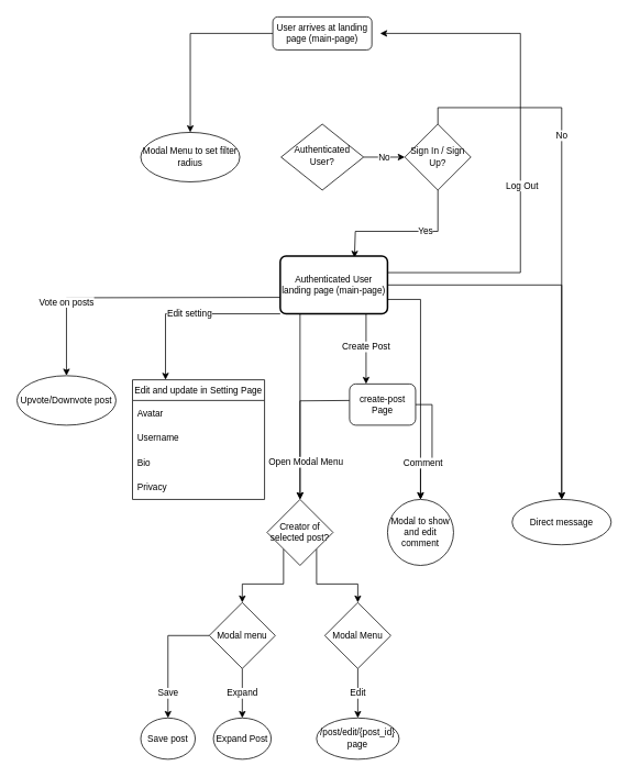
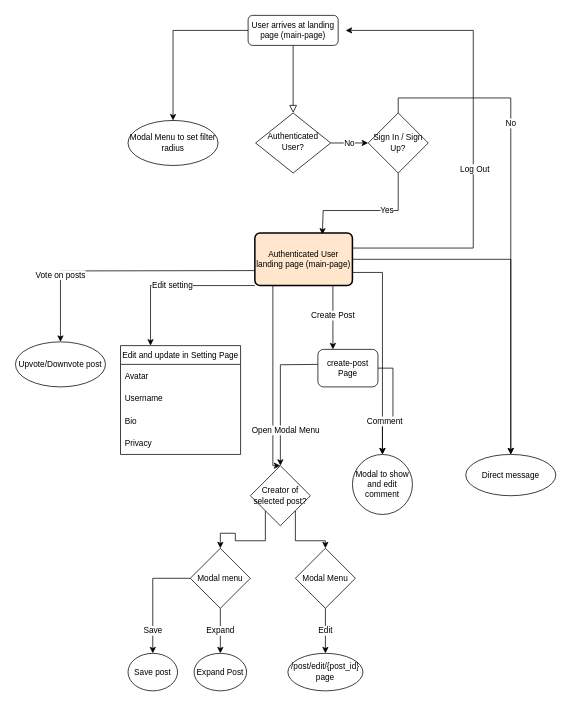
+ <mxCell id="2" value="" style="rounded=0;html=1;jettySize=auto;orthogonalLoop=1;fontSize=11;endArrow=block;endFill=0;endSize=8;strokeWidth=1;shadow=0;labelBackgroundColor=none;edgeStyle=orthogonalEdgeStyle;" parent="1" source="4" target="6" edge="1"><mxGeometry relative="1" as="geometry" /></mxCell>
- <mxCell id="24" value="Authenticated User landing page (main-page)" style="rounded=1;whiteSpace=wrap;html=1;absoluteArcSize=1;arcSize=14;strokeWidth=2;fontSize=11;" vertex="1" parent="1"><mxGeometry x="339" y="310" width="130" height="70" as="geometry" /></mxCell>
+ <mxCell id="24" value="Authenticated User landing page (main-page)" style="rounded=1;whiteSpace=wrap;html=1;absoluteArcSize=1;arcSize=14;strokeWidth=2;fontSize=11;fillColor=#ffe6cc;" vertex="1" parent="1"><mxGeometry x="339" y="310" width="130" height="70" as="geometry" /></mxCell>
- <mxCell id="27" value="Creator of selected post?" style="rhombus;whiteSpace=wrap;html=1;rounded=0;fontSize=11;" vertex="1" parent="1"><mxGeometry x="323" y="605" width="80" height="80" as="geometry" /></mxCell>
+ <mxCell id="27" value="Creator of selected post?" style="rhombus;whiteSpace=wrap;html=1;rounded=0;fontSize=11;" vertex="1" parent="1"><mxGeometry x="333" y="620" width="80" height="80" as="geometry" /></mxCell>
